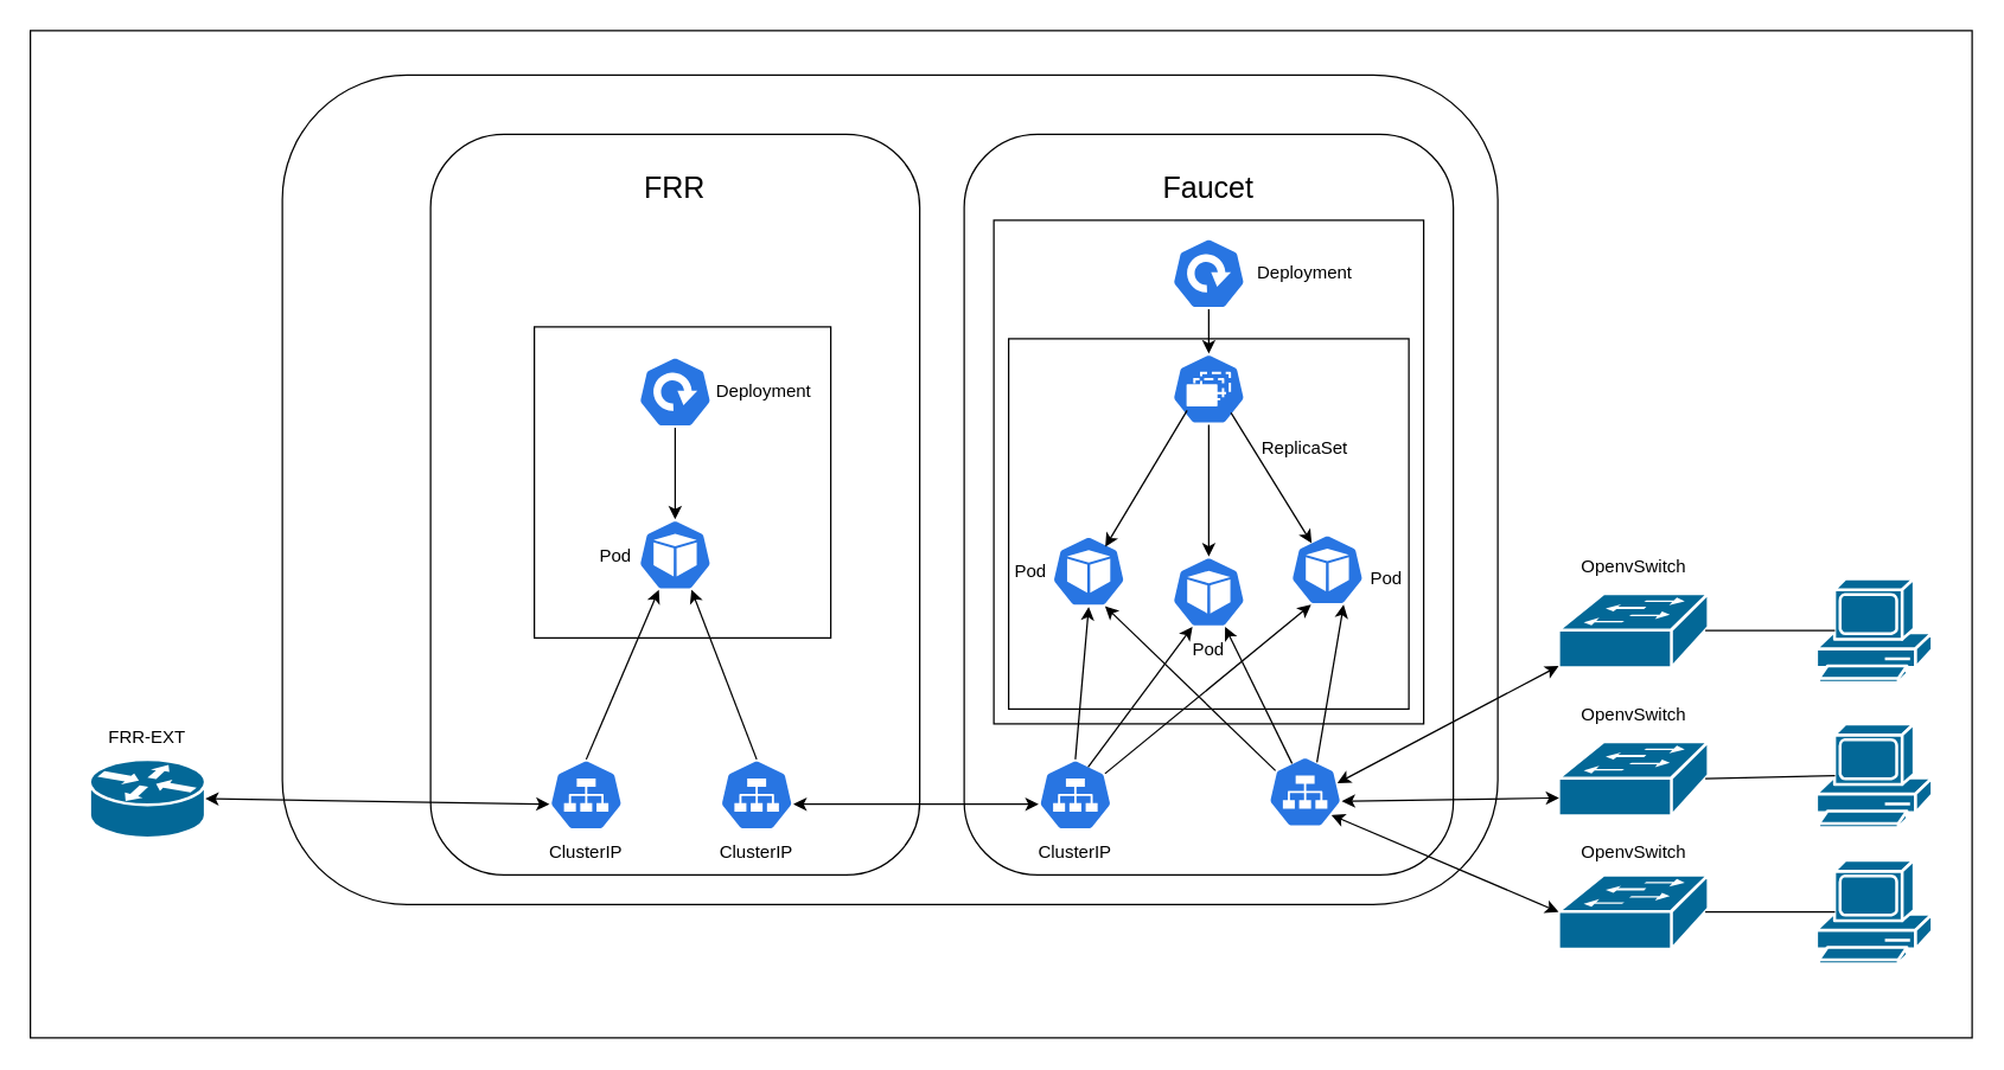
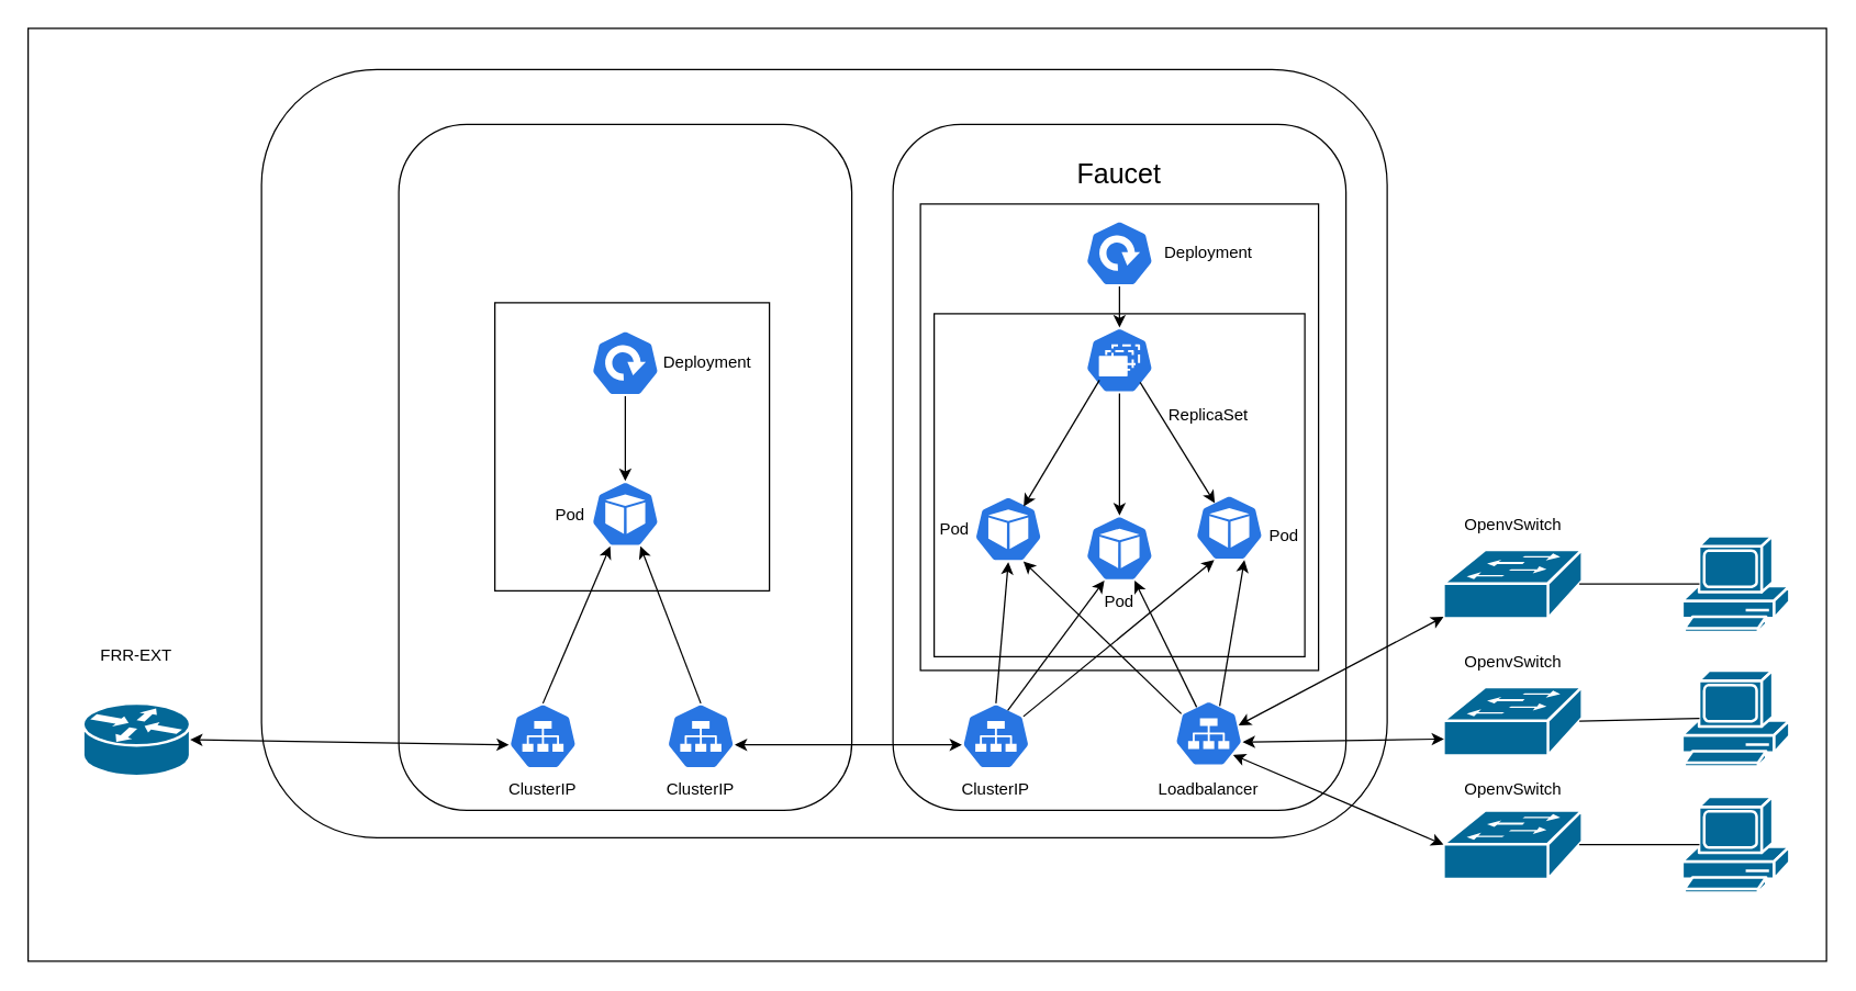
- <mxCell id="58" value="&lt;font style=&quot;font-size: 20px;&quot;&gt;FRR&lt;/font&gt;" style="text;html=1;strokeColor=none;fillColor=none;align=center;verticalAlign=middle;whiteSpace=wrap;rounded=0;" parent="1" vertex="1"><mxGeometry x="425" y="110" width="60" height="30" as="geometry" /></mxCell>
- <mxCell id="66" value="FRR-EXT" style="text;html=1;strokeColor=none;fillColor=none;align=center;verticalAlign=middle;whiteSpace=wrap;rounded=0;" vertex="1" parent="1"><mxGeometry x="69" y="482" width="60" height="30" as="geometry" /></mxCell>
+ <mxCell id="66" value="FRR-EXT" style="text;html=1;strokeColor=none;fillColor=none;align=center;verticalAlign=middle;whiteSpace=wrap;rounded=0;" vertex="1" parent="1"><mxGeometry x="69" y="462" width="60" height="30" as="geometry" /></mxCell>
+ <mxCell id="32" value="Loadbalancer" style="text;html=1;strokeColor=none;fillColor=none;align=center;verticalAlign=middle;whiteSpace=wrap;rounded=0;" parent="1" vertex="1"><mxGeometry x="850" y="560" width="60" height="30" as="geometry" /></mxCell>
